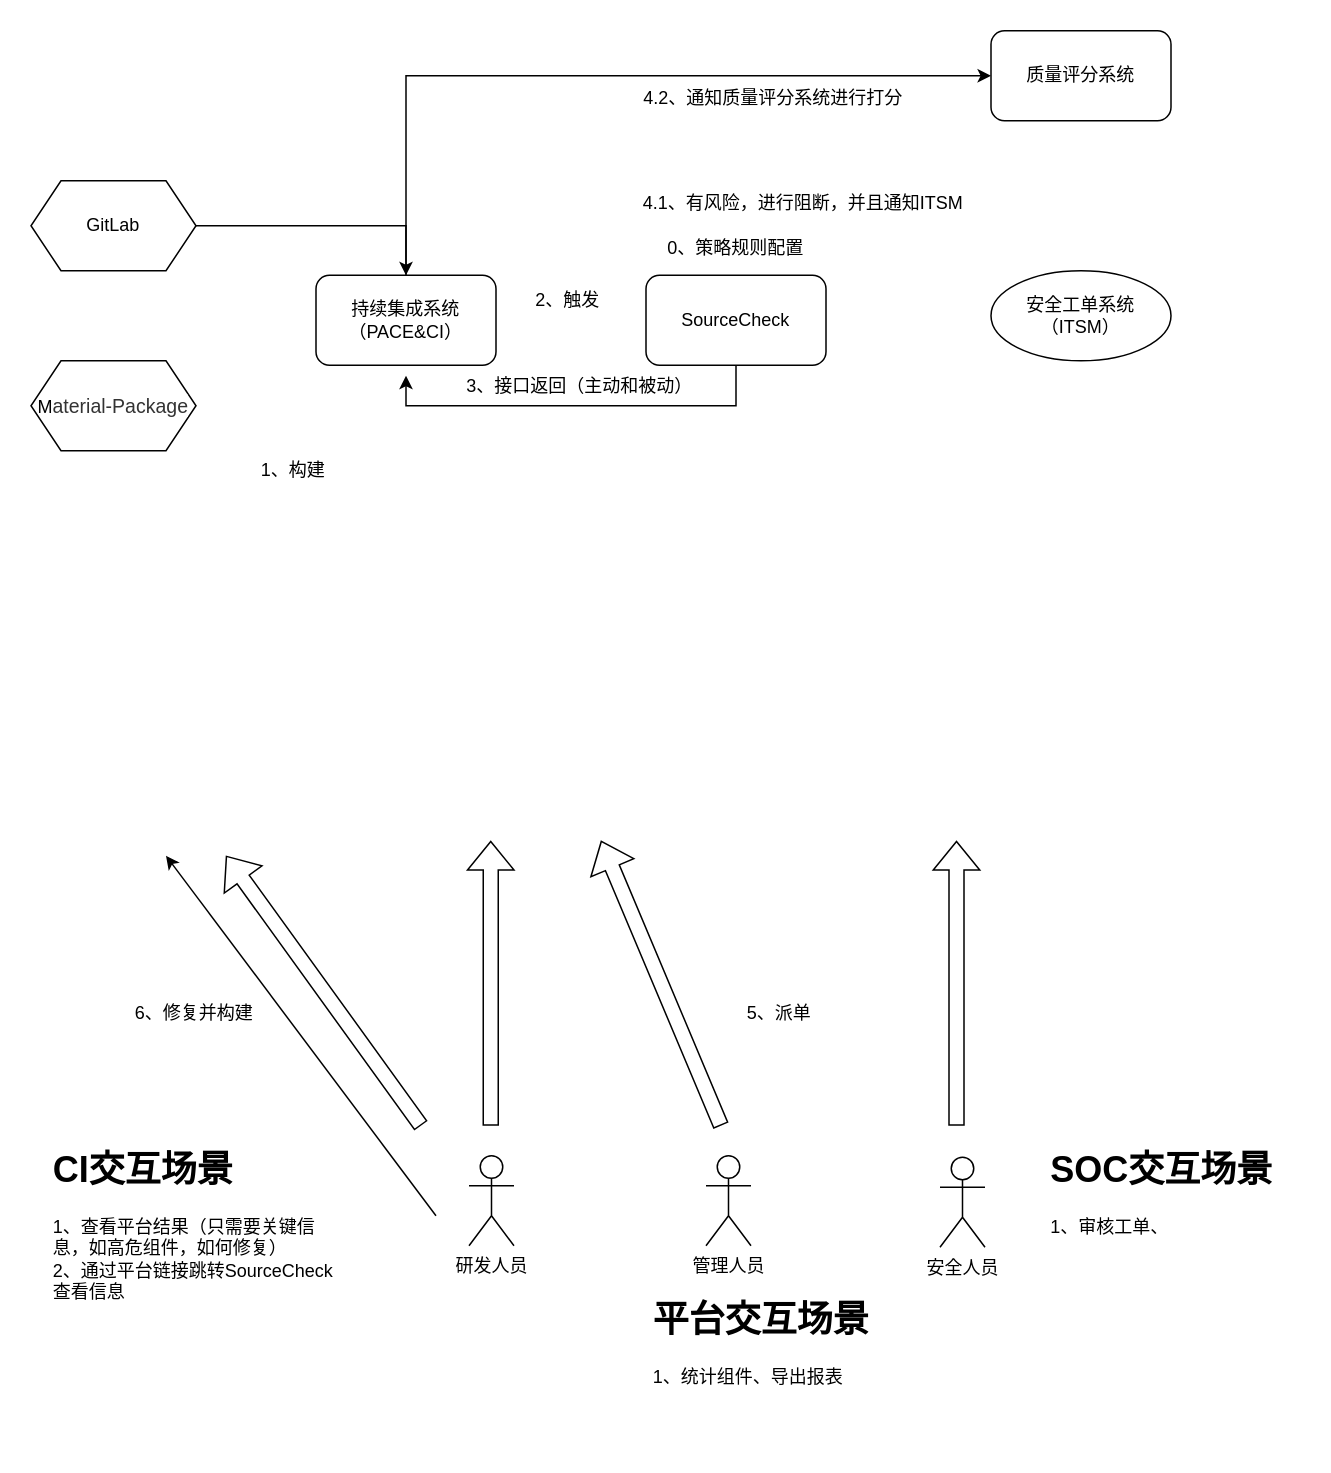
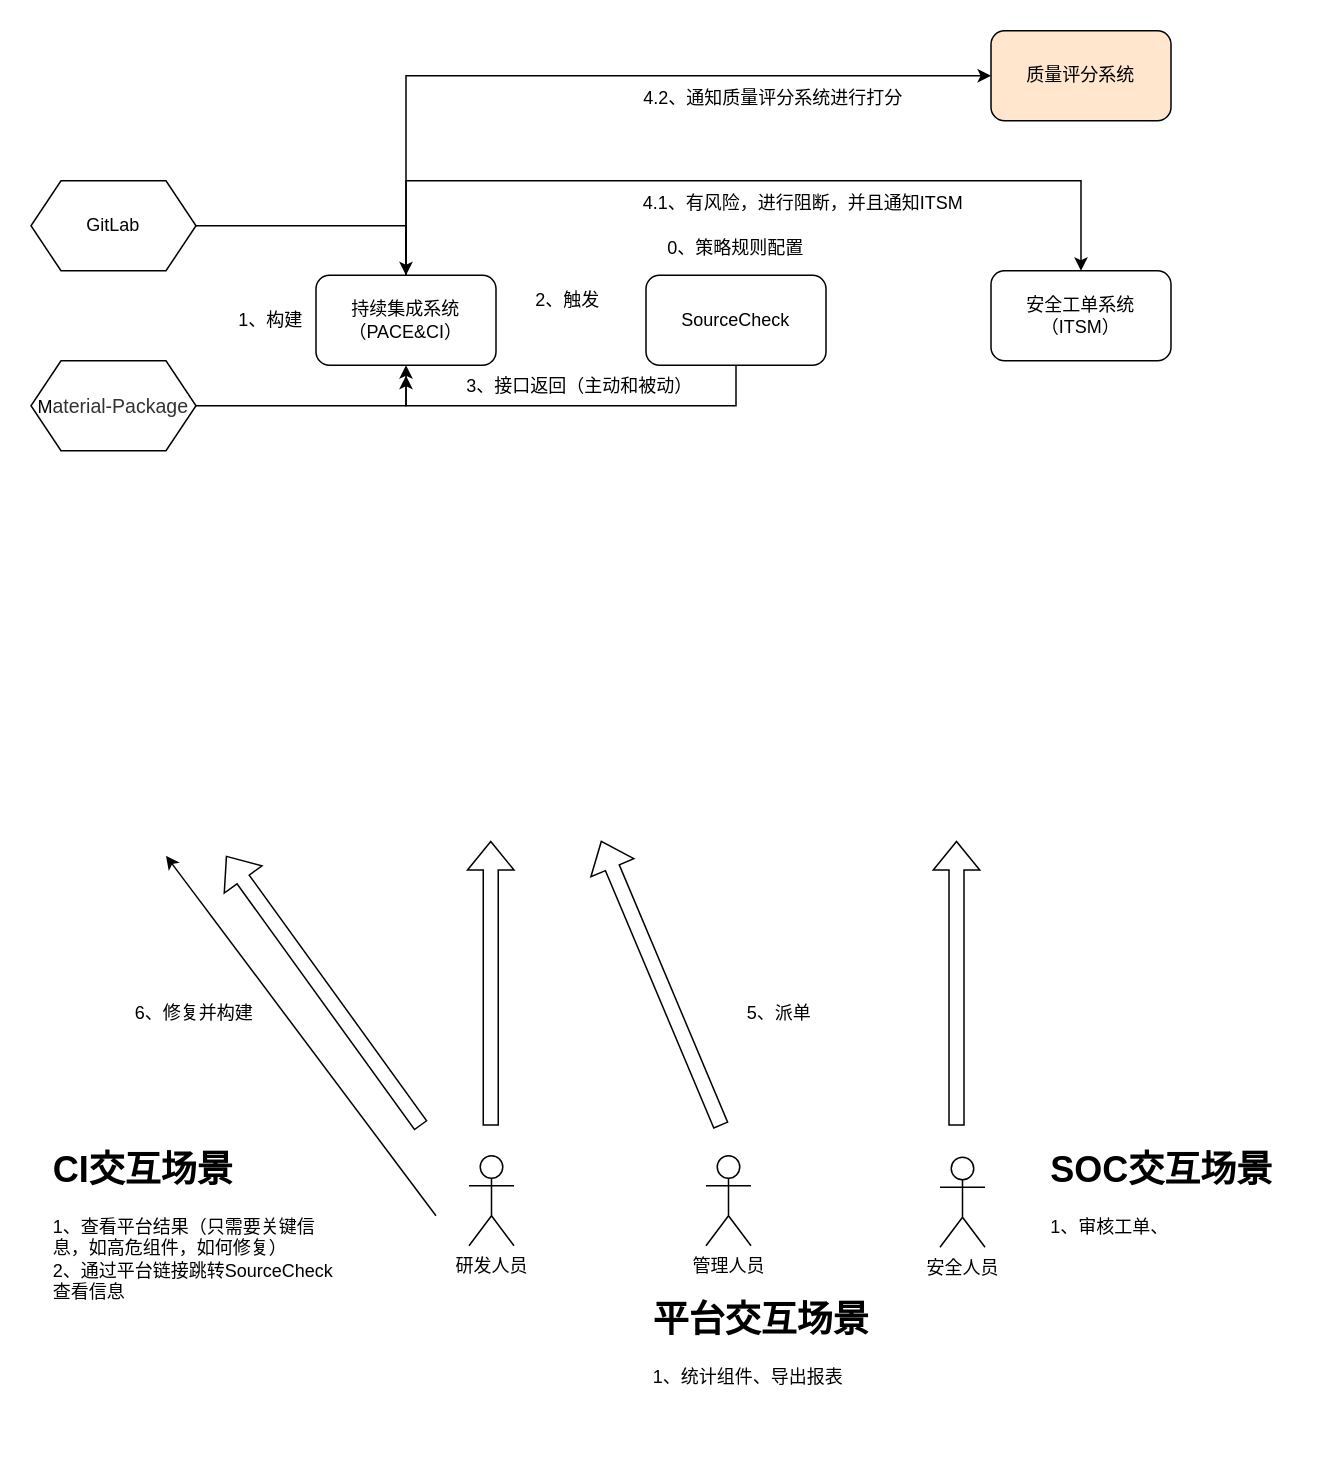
- <mxCell id="6" value="质量评分系统" style="rounded=1;whiteSpace=wrap;html=1;" vertex="1" parent="1"><mxGeometry x="660" y="20" width="120" height="60" as="geometry" /></mxCell>
+ <mxCell id="6" value="质量评分系统" style="rounded=1;whiteSpace=wrap;html=1;fillColor=#ffe6cc;" vertex="1" parent="1"><mxGeometry x="660" y="20" width="120" height="60" as="geometry" /></mxCell>
+ <mxCell id="2" style="edgeStyle=orthogonalEdgeStyle;rounded=0;orthogonalLoop=1;jettySize=auto;html=1;entryX=0.5;entryY=0;entryDx=0;entryDy=0;" edge="1" parent="1" source="4" target="5"><mxGeometry relative="1" as="geometry"><Array as="points"><mxPoint x="270" y="120" /><mxPoint x="720" y="120" /></Array></mxGeometry></mxCell>
- <mxCell id="5" value="安全工单系统（ITSM）" style="ellipse;whiteSpace=wrap;html=1;" vertex="1" parent="1"><mxGeometry x="660" y="180" width="120" height="60" as="geometry" /></mxCell>
+ <mxCell id="5" value="安全工单系统（ITSM）" style="rounded=1;whiteSpace=wrap;html=1;" vertex="1" parent="1"><mxGeometry x="660" y="180" width="120" height="60" as="geometry" /></mxCell>
+ <mxCell id="9" style="edgeStyle=orthogonalEdgeStyle;rounded=0;orthogonalLoop=1;jettySize=auto;html=1;entryX=0.5;entryY=1;entryDx=0;entryDy=0;" edge="1" parent="1" source="10" target="4"><mxGeometry relative="1" as="geometry" /></mxCell>
- <mxCell id="13" value="1、构建" style="text;html=1;strokeColor=none;fillColor=none;align=center;verticalAlign=middle;whiteSpace=wrap;rounded=0;" vertex="1" parent="1"><mxGeometry x="165" y="298" width="60" height="30" as="geometry" /></mxCell>
+ <mxCell id="13" value="1、构建" style="text;html=1;strokeColor=none;fillColor=none;align=center;verticalAlign=middle;whiteSpace=wrap;rounded=0;" vertex="1" parent="1"><mxGeometry x="150" y="198" width="60" height="30" as="geometry" /></mxCell>
